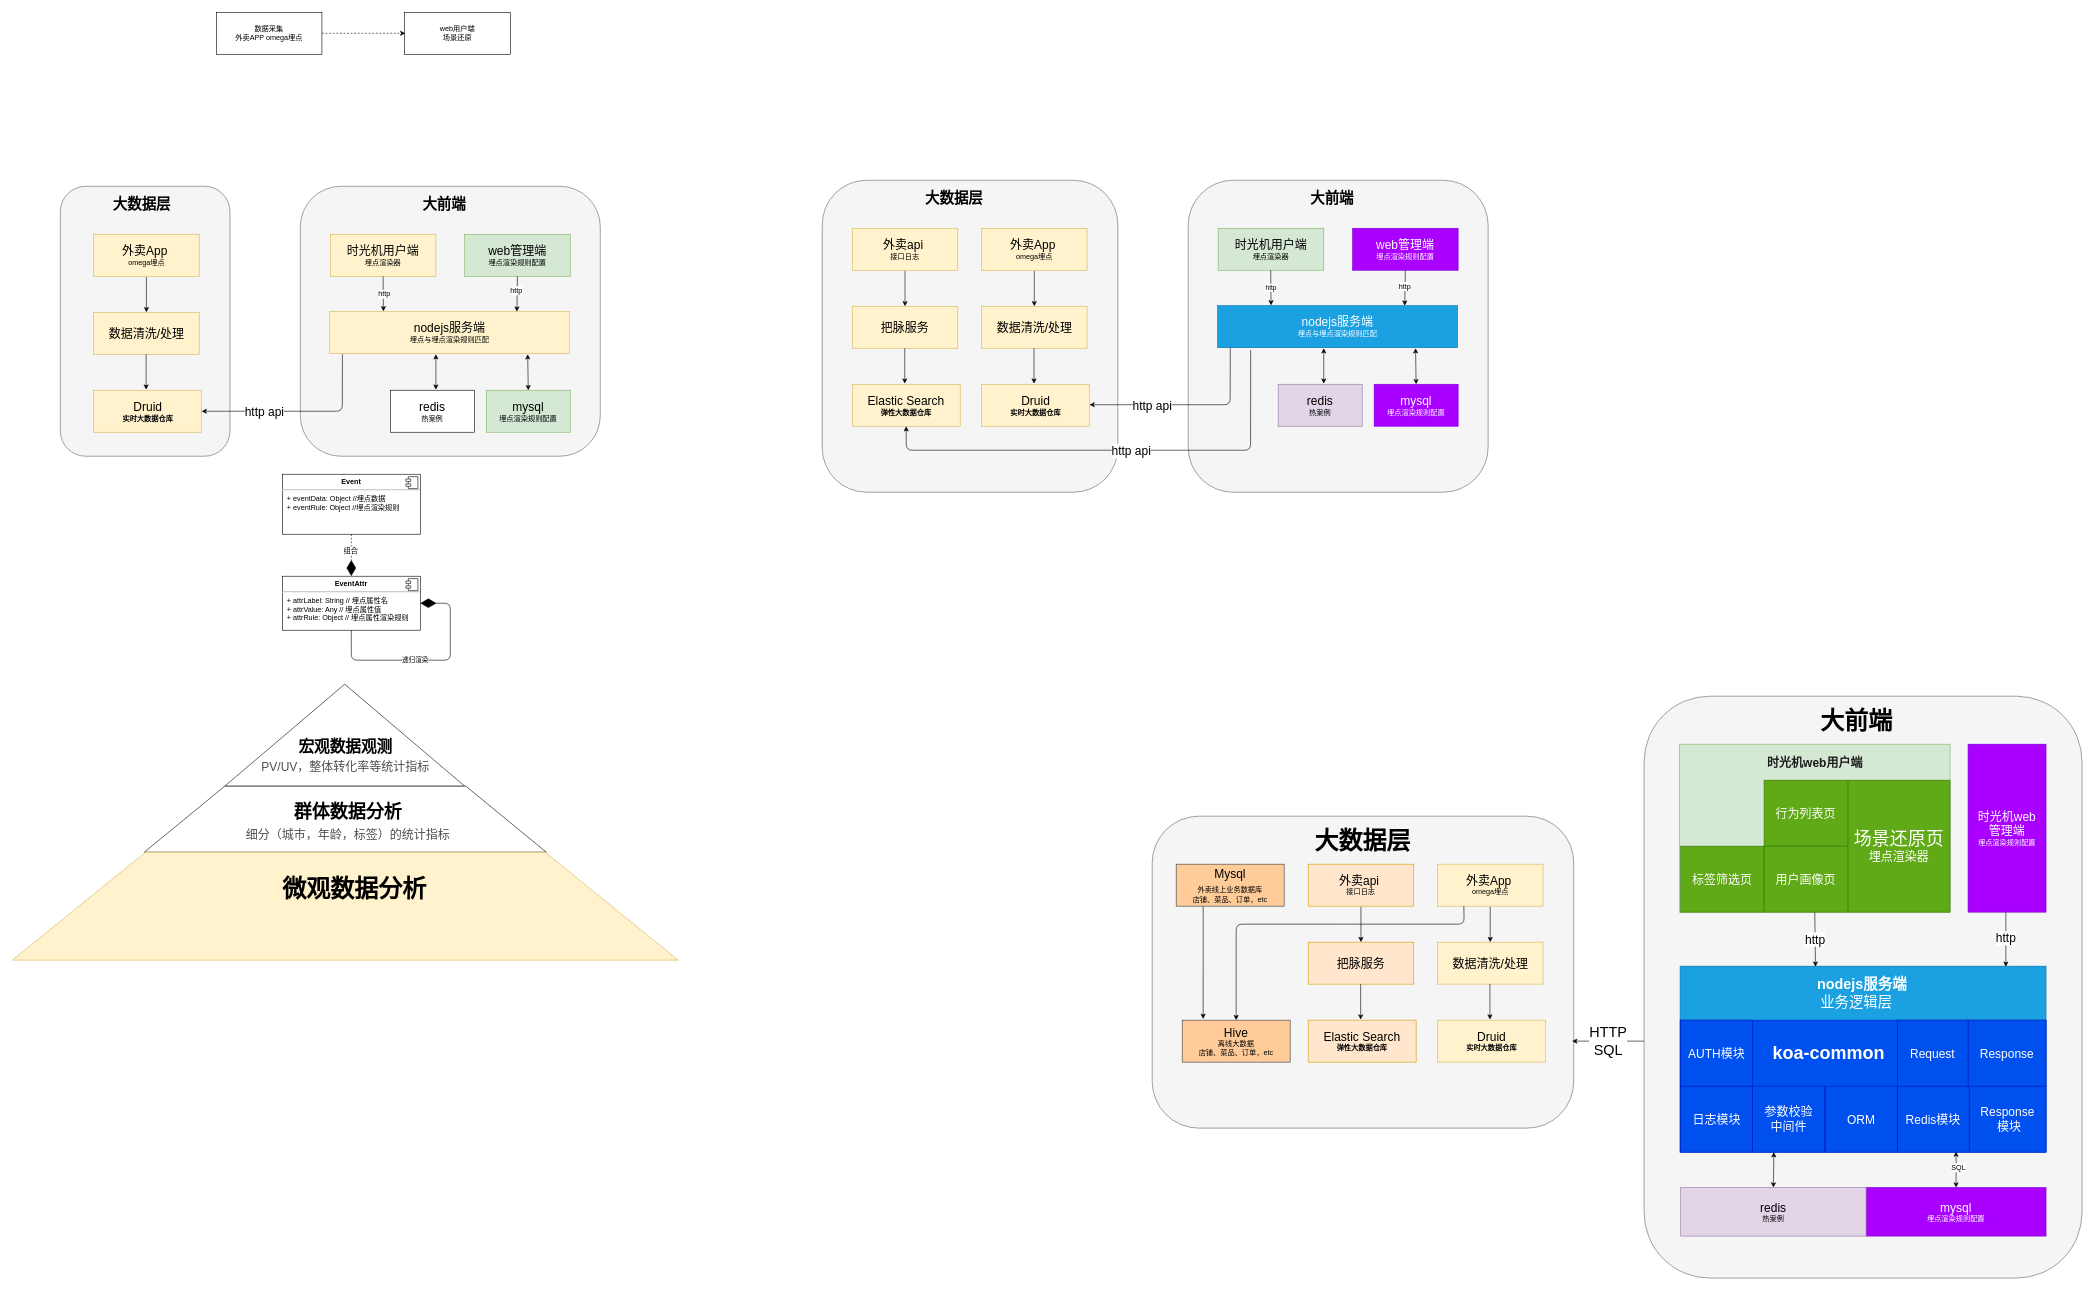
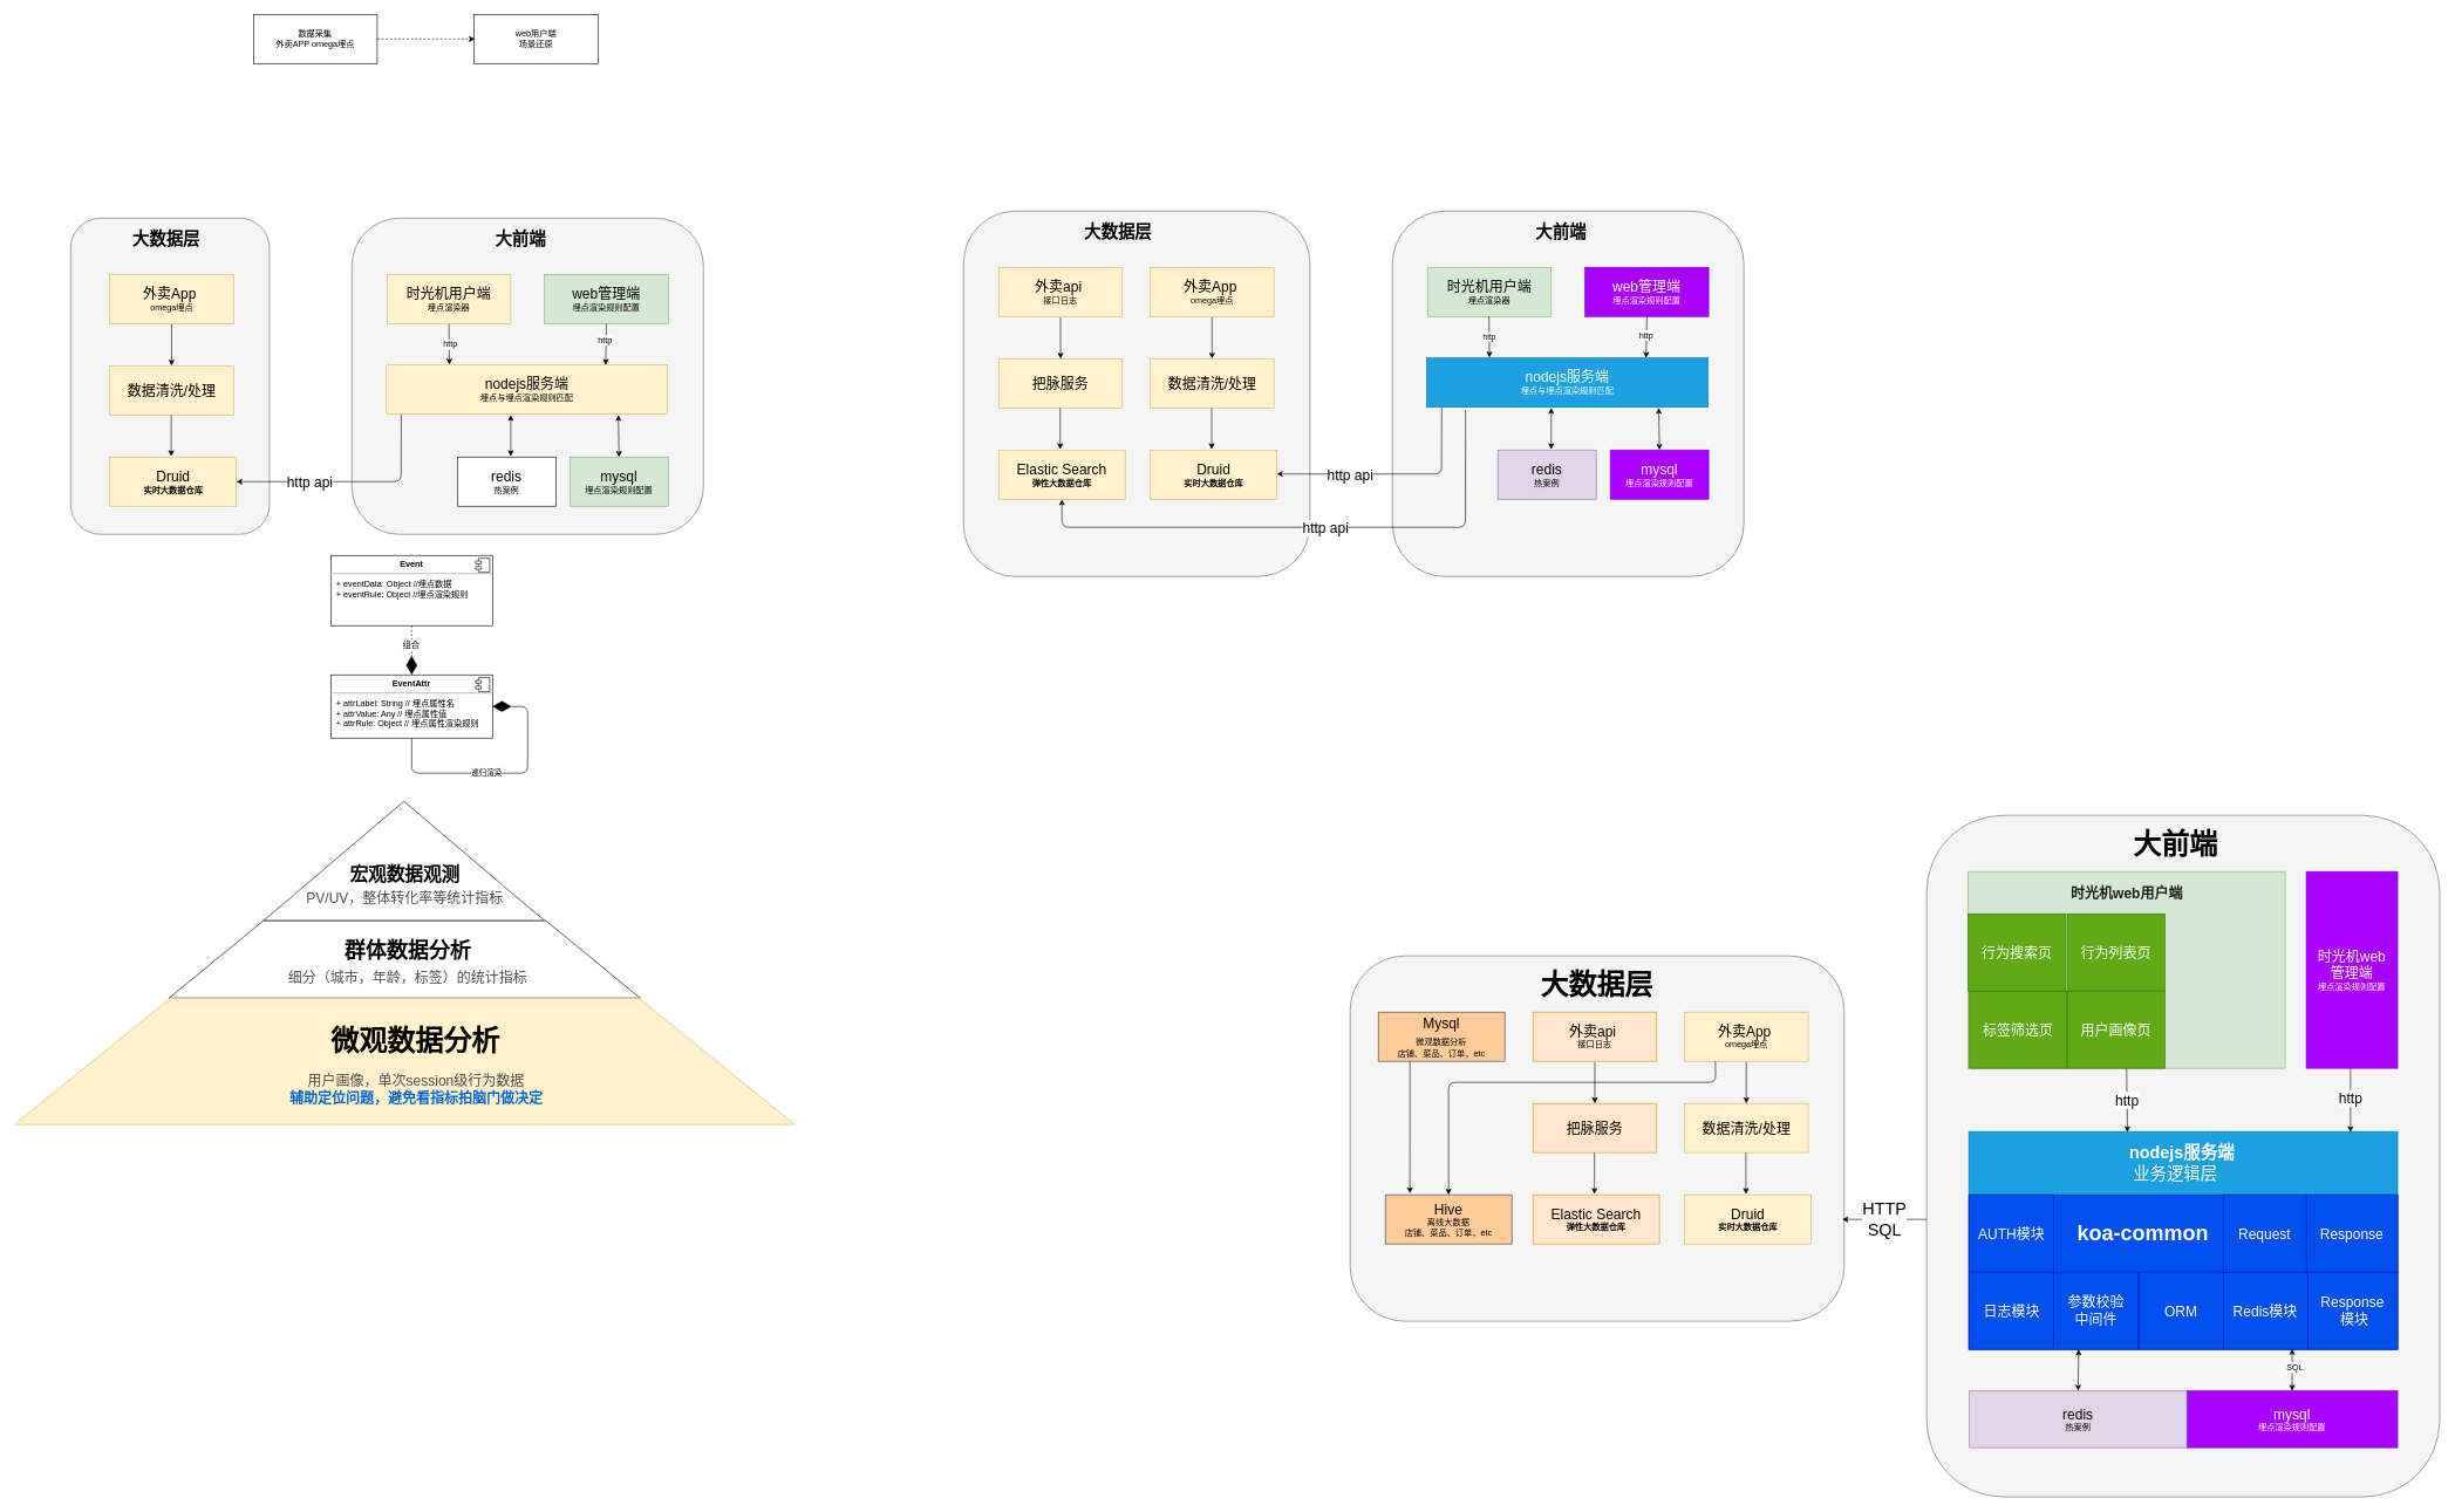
+ <mxCell id="113" value="&lt;span style=&quot;font-size: 20px&quot;&gt;行为搜索页&lt;/span&gt;" style="rounded=0;whiteSpace=wrap;html=1;fillColor=#60a917;strokeColor=#2D7600;fontColor=#ffffff;" parent="1" vertex="1"><mxGeometry x="2799" y="1300" width="139" height="110" as="geometry" /></mxCell>
- <mxCell id="115" value="&lt;font style=&quot;font-size: 30px&quot;&gt;场景还原页&lt;br&gt;&lt;/font&gt;&lt;font style=&quot;font-size: 20px&quot;&gt;埋点渲染器&lt;/font&gt;" style="rounded=0;whiteSpace=wrap;html=1;fillColor=#60a917;strokeColor=#2D7600;fontColor=#ffffff;" parent="1" vertex="1"><mxGeometry x="3080" y="1300" width="170" height="220" as="geometry" /></mxCell>
- <mxCell id="97" value="&lt;span style=&quot;font-size: 20px&quot;&gt;&lt;span&gt;Mysql&lt;br&gt;&lt;/span&gt;&lt;/span&gt;&lt;font style=&quot;font-size: 12px&quot;&gt;外卖线上业务数据库&lt;/font&gt;&lt;span style=&quot;font-size: 20px&quot;&gt;&lt;span&gt;&lt;br&gt;&lt;/span&gt;&lt;/span&gt;店铺、菜品、订单，etc&lt;span&gt;&lt;br&gt;&lt;/span&gt;" style="rounded=0;whiteSpace=wrap;html=1;fillColor=#ffcc99;strokeColor=#36393d;" parent="1" vertex="1"><mxGeometry x="1960" y="1440" width="180" height="70" as="geometry" /></mxCell>
+ <mxCell id="97" value="&lt;span style=&quot;font-size: 20px&quot;&gt;&lt;span&gt;Mysql&lt;br&gt;&lt;/span&gt;&lt;/span&gt;&lt;font style=&quot;font-size: 12px&quot;&gt;微观数据分析&lt;/font&gt;&lt;span style=&quot;font-size: 20px&quot;&gt;&lt;span&gt;&lt;br&gt;&lt;/span&gt;&lt;/span&gt;店铺、菜品、订单，etc&lt;span&gt;&lt;br&gt;&lt;/span&gt;" style="rounded=0;whiteSpace=wrap;html=1;fillColor=#ffcc99;strokeColor=#36393d;" parent="1" vertex="1"><mxGeometry x="1960" y="1440" width="180" height="70" as="geometry" /></mxCell>
+ <mxCell id="40" value="用户画像，单次session级行为数据&lt;br style=&quot;font-size: 20px&quot;&gt;&lt;b&gt;&lt;font color=&quot;#0066cc&quot;&gt;辅助定位问题，避免看指标拍脑门做决定&lt;/font&gt;&lt;/b&gt;" style="text;html=1;fontSize=20;fontColor=#4D4D4D;align=center;" parent="1" vertex="1"><mxGeometry x="155.5" y="1520" width="870" height="50" as="geometry" /></mxCell>
